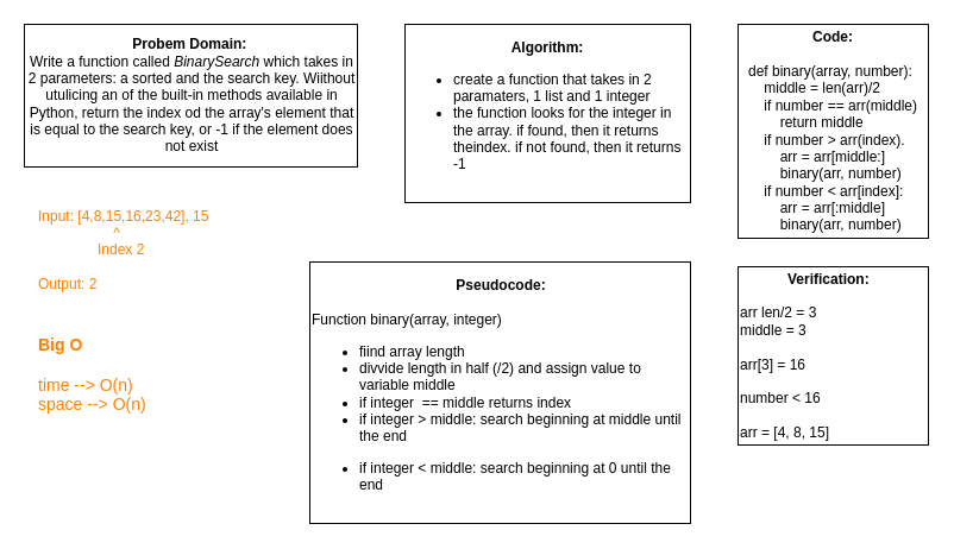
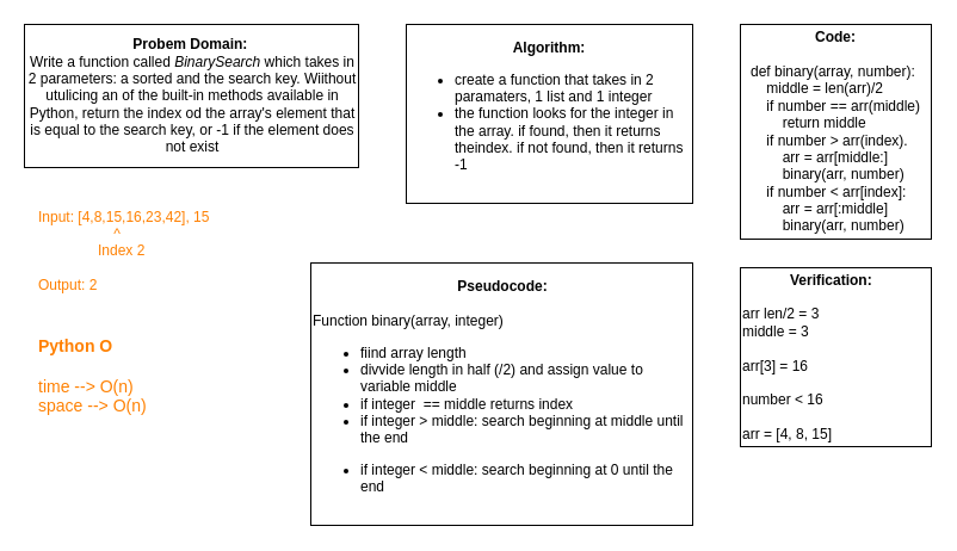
- <mxCell id="8" value="&lt;font style=&quot;font-size: 14px&quot;&gt;&lt;b&gt;Big O&lt;/b&gt;&lt;br&gt;&lt;br&gt;time --&amp;gt; O(n)&lt;br&gt;space --&amp;gt; O(n)&lt;br&gt;&lt;/font&gt;" style="text;html=1;strokeColor=none;fillColor=none;align=left;verticalAlign=middle;whiteSpace=wrap;rounded=0;labelBackgroundColor=none;fontColor=#FF8000;" parent="1" vertex="1"><mxGeometry x="30" y="280" width="140" height="70" as="geometry" /></mxCell>
+ <mxCell id="8" value="&lt;font style=&quot;font-size: 14px&quot;&gt;&lt;b&gt;Python O&lt;/b&gt;&lt;br&gt;&lt;br&gt;time --&amp;gt; O(n)&lt;br&gt;space --&amp;gt; O(n)&lt;br&gt;&lt;/font&gt;" style="text;html=1;strokeColor=none;fillColor=none;align=left;verticalAlign=middle;whiteSpace=wrap;rounded=0;labelBackgroundColor=none;fontColor=#FF8000;" parent="1" vertex="1"><mxGeometry x="30" y="280" width="140" height="70" as="geometry" /></mxCell>
